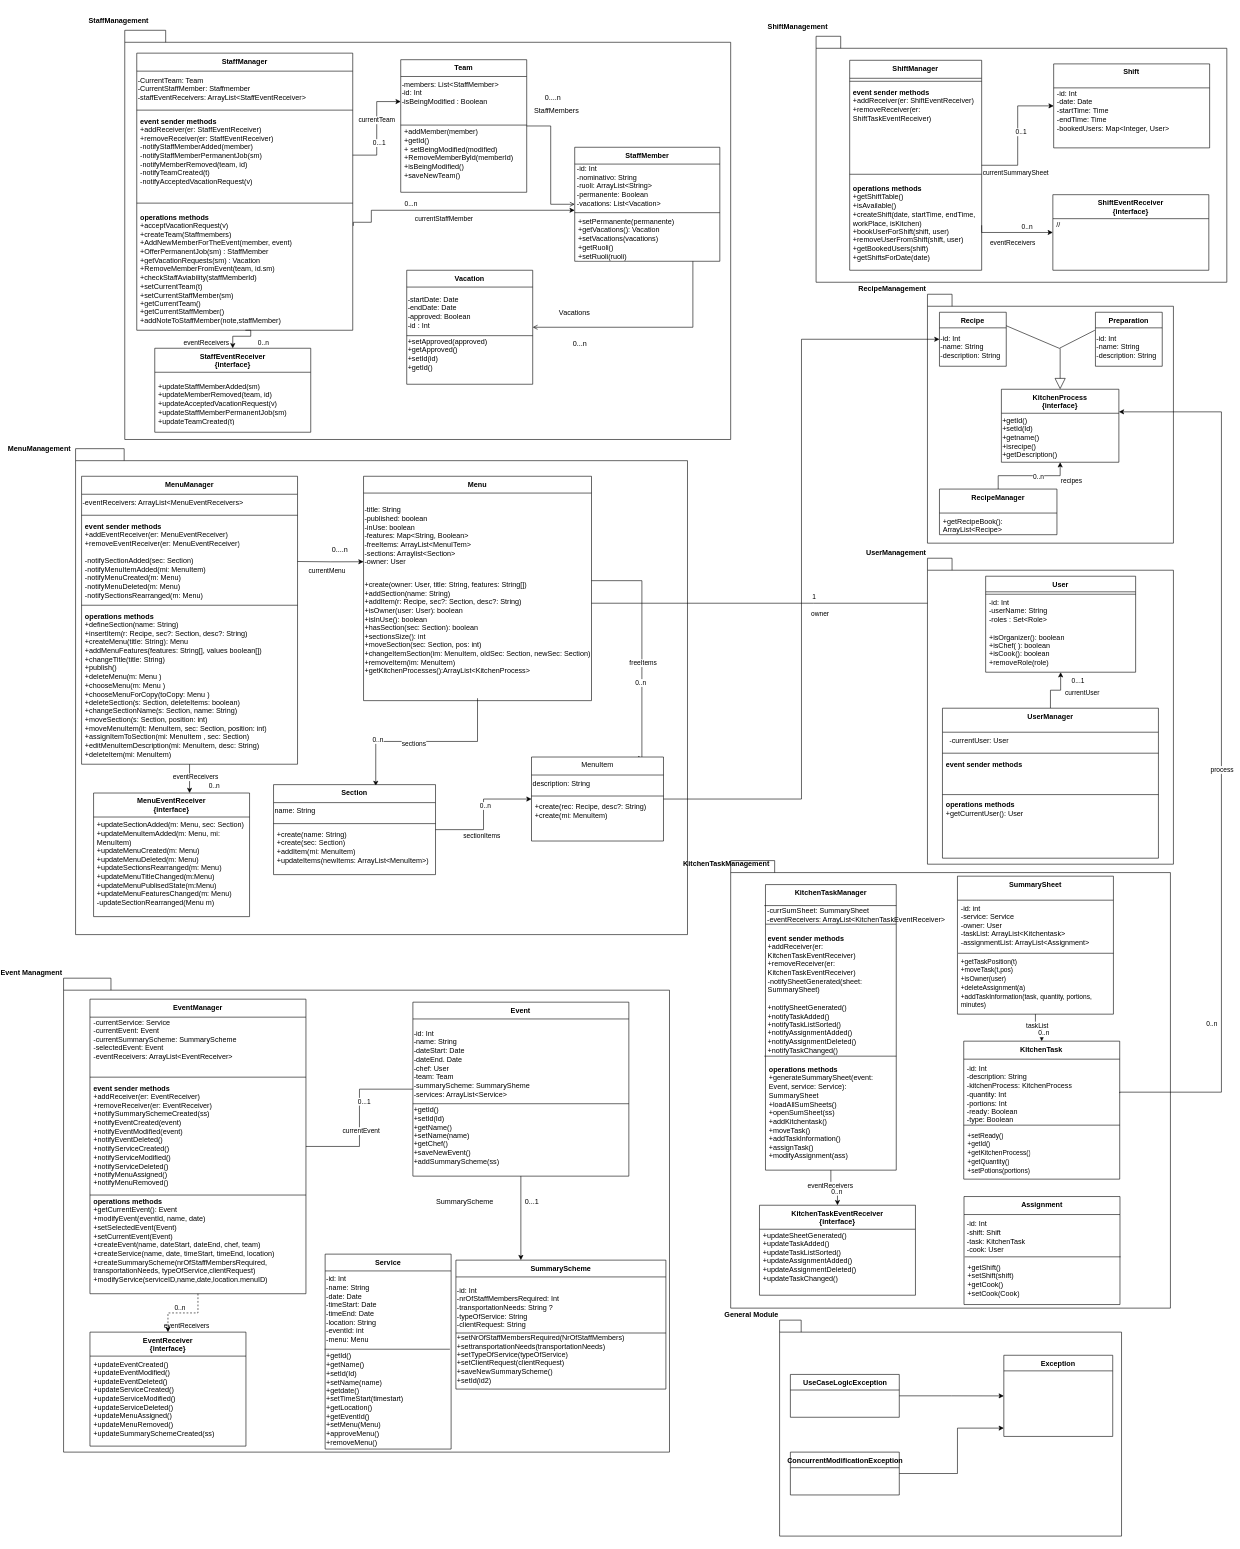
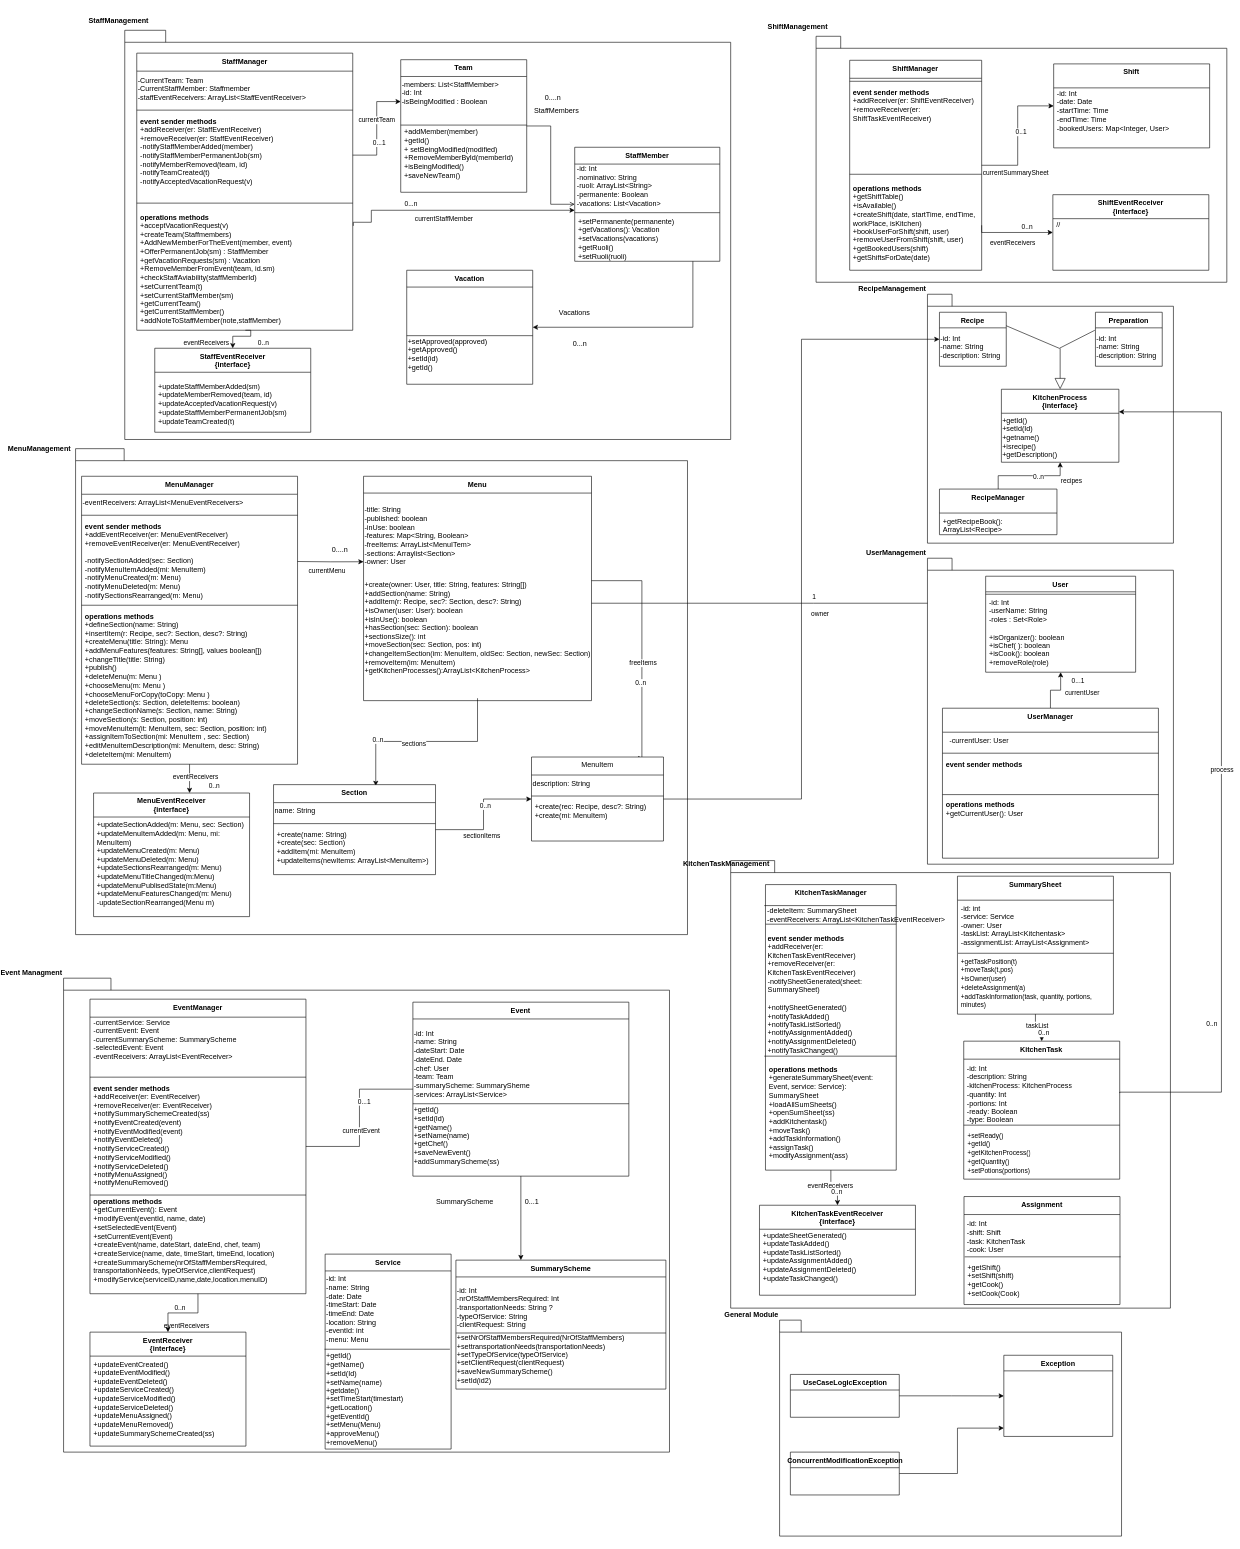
- <mxCell id="118" value="-startDate: Date&amp;nbsp;&lt;div&gt;-endDate: Date&amp;nbsp;&lt;/div&gt;&lt;div&gt;-approved: Boolean&amp;nbsp;&lt;/div&gt;&lt;div&gt;-id : Int&amp;nbsp;&lt;/div&gt;" style="text;html=1;align=left;verticalAlign=middle;whiteSpace=wrap;rounded=0;" vertex="1" parent="117"><mxGeometry x="130" y="29.998" width="210" height="80" as="geometry" /></mxCell>
- <mxCell id="56" style="edgeStyle=orthogonalEdgeStyle;rounded=0;orthogonalLoop=1;jettySize=auto;html=1;entryX=1;entryY=0.5;entryDx=0;entryDy=0;endArrow=open;" edge="1" parent="1" source="134" target="121"><mxGeometry relative="1" as="geometry"><mxPoint x="542" y="2663" as="targetPoint" /><Array as="points"><mxPoint x="1139" y="545" /></Array></mxGeometry></mxCell>
+ <mxCell id="56" style="edgeStyle=orthogonalEdgeStyle;rounded=0;orthogonalLoop=1;jettySize=auto;html=1;entryX=1;entryY=0.5;entryDx=0;entryDy=0;" edge="1" parent="1" source="134" target="121"><mxGeometry relative="1" as="geometry"><mxPoint x="542" y="2663" as="targetPoint" /><Array as="points"><mxPoint x="1139" y="545" /></Array></mxGeometry></mxCell>
- <mxCell id="206" value="-currSumSheet: SummarySheet&lt;div&gt;-eventReceivers: ArrayList&amp;lt;KitchenTaskEventReceiver&amp;gt;&lt;/div&gt;" style="text;html=1;align=left;verticalAlign=middle;resizable=0;points=[];autosize=1;strokeColor=none;fillColor=none;" vertex="1" parent="1"><mxGeometry x="1261" y="1505" width="320" height="40" as="geometry" /></mxCell>
+ <mxCell id="206" value="-deleteItem: SummarySheet&lt;div&gt;-eventReceivers: ArrayList&amp;lt;KitchenTaskEventReceiver&amp;gt;&lt;/div&gt;" style="text;html=1;align=left;verticalAlign=middle;resizable=0;points=[];autosize=1;strokeColor=none;fillColor=none;" vertex="1" parent="1"><mxGeometry x="1261" y="1505" width="320" height="40" as="geometry" /></mxCell>
- <mxCell id="88" style="edgeStyle=orthogonalEdgeStyle;rounded=0;orthogonalLoop=1;jettySize=auto;html=1;dashed=1;" edge="1" parent="1" source="89" target="91"><mxGeometry relative="1" as="geometry" /></mxCell>
+ <mxCell id="88" style="edgeStyle=orthogonalEdgeStyle;rounded=0;orthogonalLoop=1;jettySize=auto;html=1;" edge="1" parent="1" source="89" target="91"><mxGeometry relative="1" as="geometry" /></mxCell>
